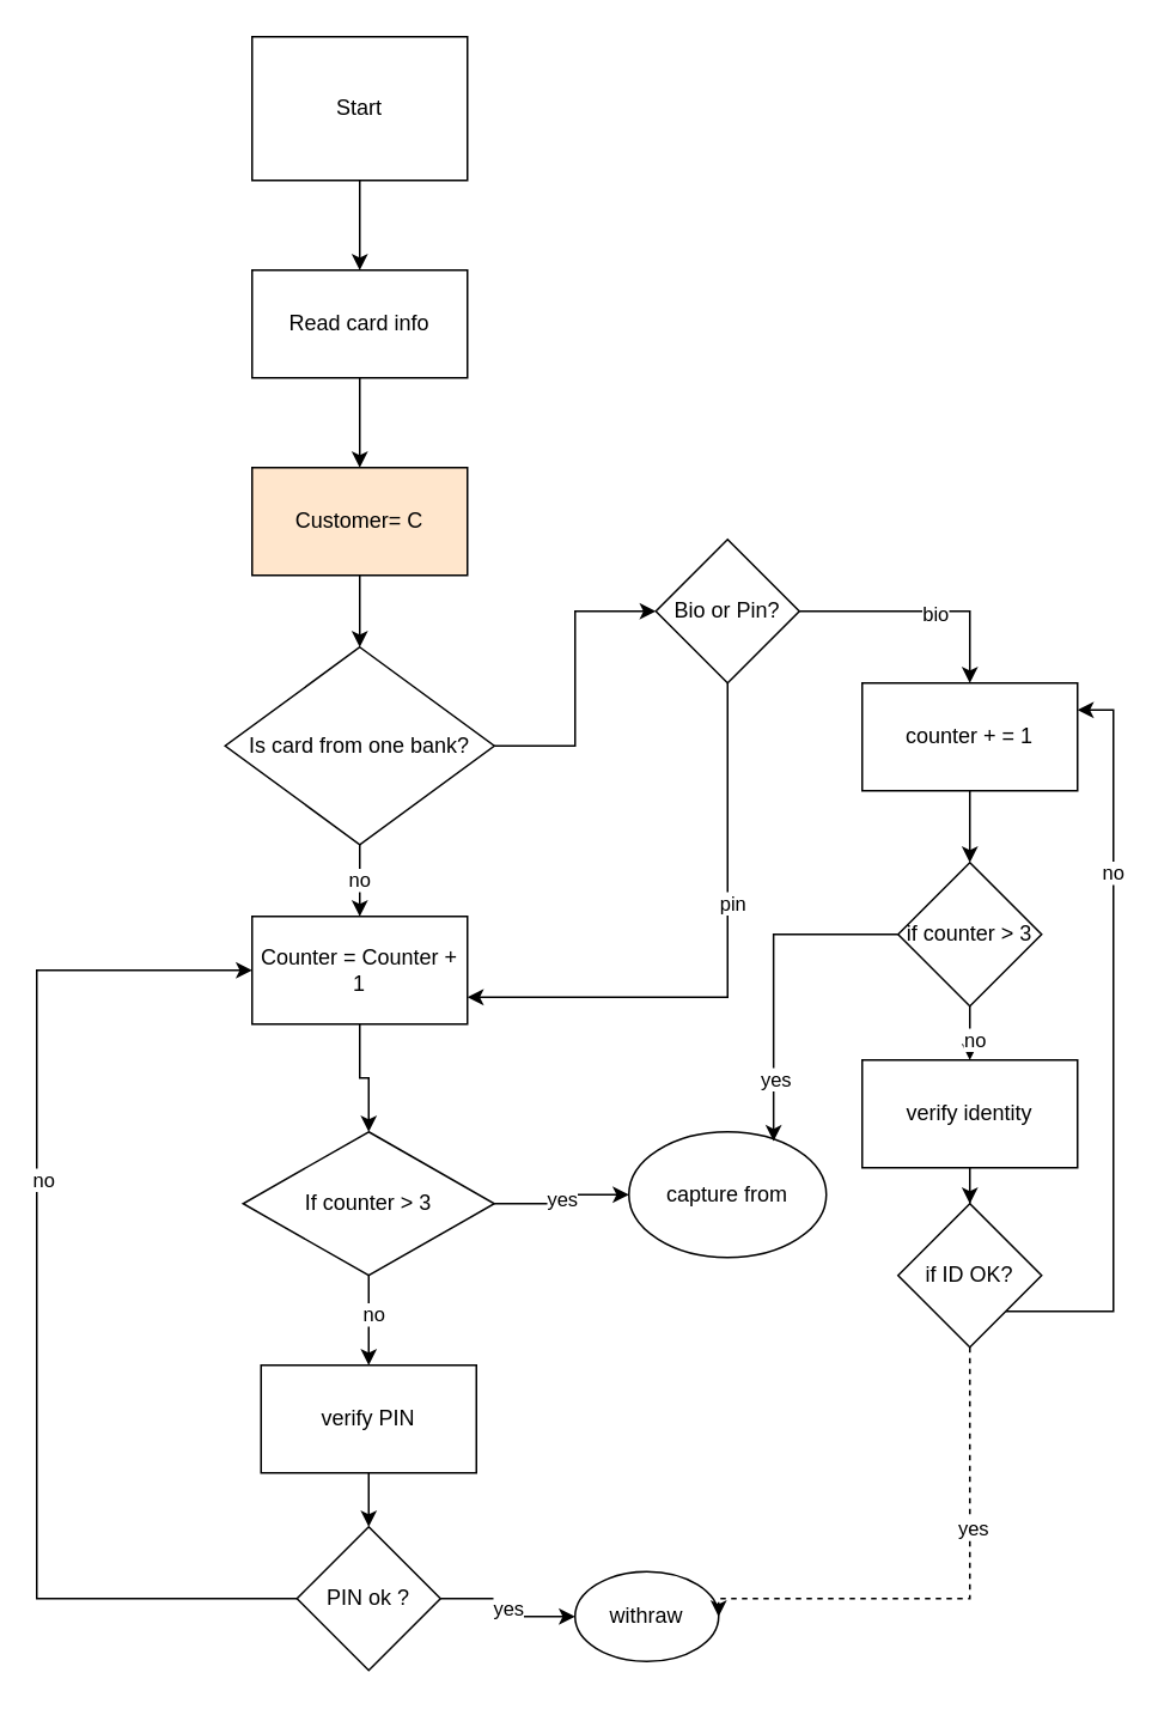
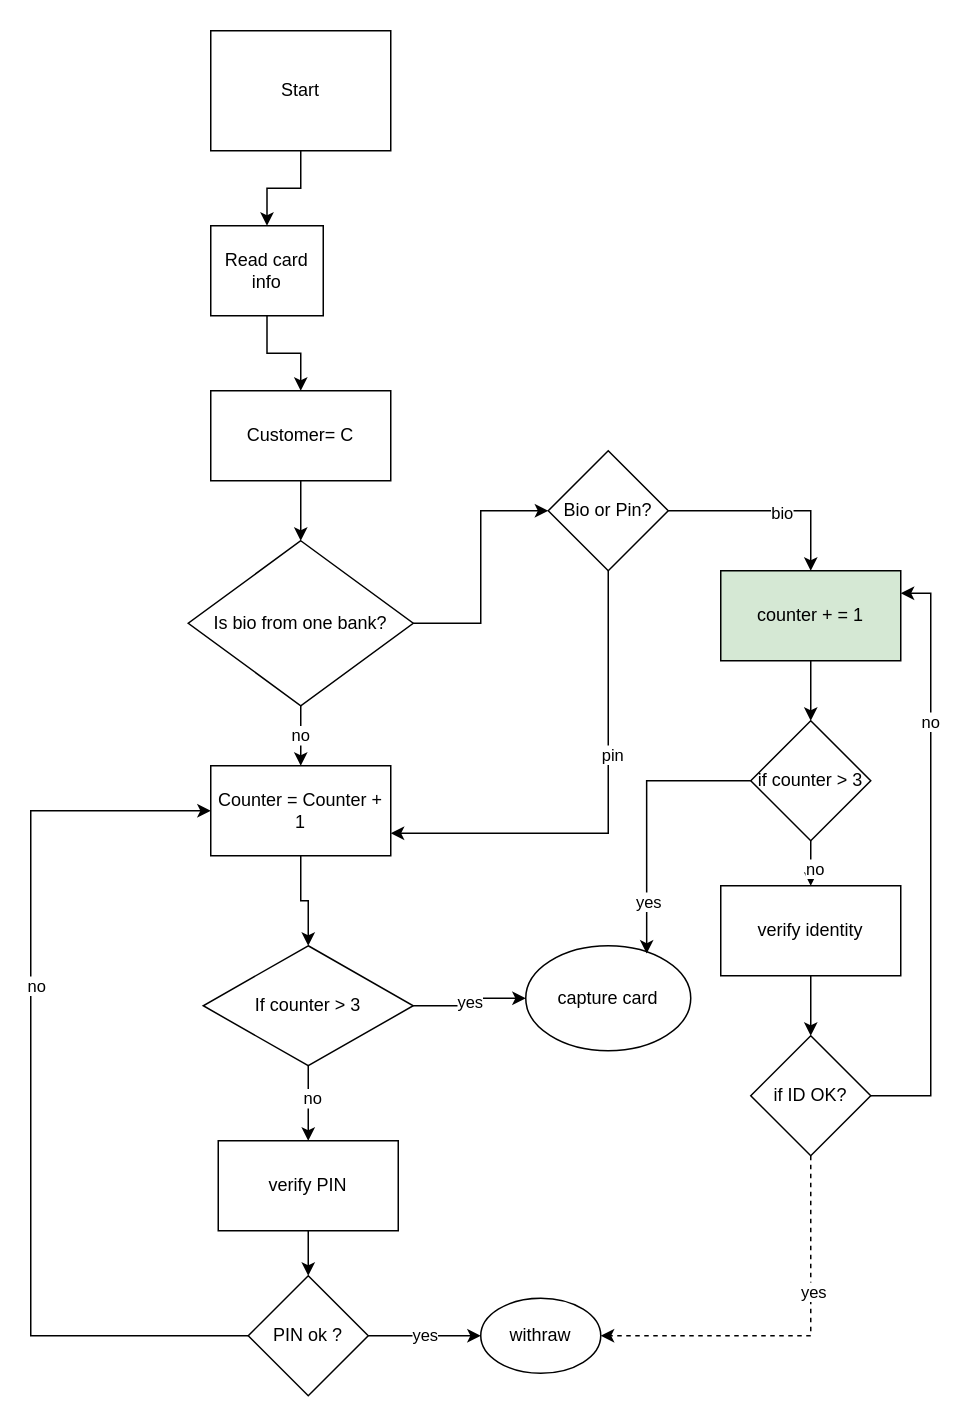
- <mxCell id="5" value="Read card info" style="rounded=0;whiteSpace=wrap;html=1;" vertex="1" parent="1"><mxGeometry x="140" y="150" width="120" height="60" as="geometry" /></mxCell>
+ <mxCell id="5" value="Read card info" style="rounded=0;whiteSpace=wrap;html=1;" vertex="1" parent="1"><mxGeometry x="140" y="150" width="75" height="60" as="geometry" /></mxCell>
- <mxCell id="7" value="Customer= C" style="rounded=0;whiteSpace=wrap;html=1;fillColor=#ffe6cc;" vertex="1" parent="1"><mxGeometry x="140" y="260" width="120" height="60" as="geometry" /></mxCell>
+ <mxCell id="7" value="Customer= C" style="rounded=0;whiteSpace=wrap;html=1;" vertex="1" parent="1"><mxGeometry x="140" y="260" width="120" height="60" as="geometry" /></mxCell>
- <mxCell id="31" value="counter + = 1" style="rounded=0;whiteSpace=wrap;html=1;" vertex="1" parent="1"><mxGeometry x="480" y="380" width="120" height="60" as="geometry" /></mxCell>
+ <mxCell id="31" value="counter + = 1" style="rounded=0;whiteSpace=wrap;html=1;fillColor=#d5e8d4;" vertex="1" parent="1"><mxGeometry x="480" y="380" width="120" height="60" as="geometry" /></mxCell>
- <mxCell id="10" value="Is card from one bank?" style="rhombus;whiteSpace=wrap;html=1;" vertex="1" parent="1"><mxGeometry x="125" y="360" width="150" height="110" as="geometry" /></mxCell>
+ <mxCell id="10" value="Is bio from one bank?" style="rhombus;whiteSpace=wrap;html=1;" vertex="1" parent="1"><mxGeometry x="125" y="360" width="150" height="110" as="geometry" /></mxCell>
- <mxCell id="24" value="capture from" style="ellipse;whiteSpace=wrap;html=1;" vertex="1" parent="1"><mxGeometry x="350" y="630" width="110" height="70" as="geometry" /></mxCell>
+ <mxCell id="24" value="capture card" style="ellipse;whiteSpace=wrap;html=1;" vertex="1" parent="1"><mxGeometry x="350" y="630" width="110" height="70" as="geometry" /></mxCell>
- <mxCell id="43" value="if ID OK?" style="rhombus;whiteSpace=wrap;html=1;" vertex="1" parent="1"><mxGeometry x="500" y="670" width="80" height="80" as="geometry" /></mxCell>
+ <mxCell id="43" value="if ID OK?" style="rhombus;whiteSpace=wrap;html=1;" vertex="1" parent="1"><mxGeometry x="500" y="690" width="80" height="80" as="geometry" /></mxCell>
- <mxCell id="23" value="withraw" style="ellipse;whiteSpace=wrap;html=1;" vertex="1" parent="1"><mxGeometry x="320" y="875" width="80" height="50" as="geometry" /></mxCell>
+ <mxCell id="23" value="withraw" style="ellipse;whiteSpace=wrap;html=1;" vertex="1" parent="1"><mxGeometry x="320" y="865" width="80" height="50" as="geometry" /></mxCell>
